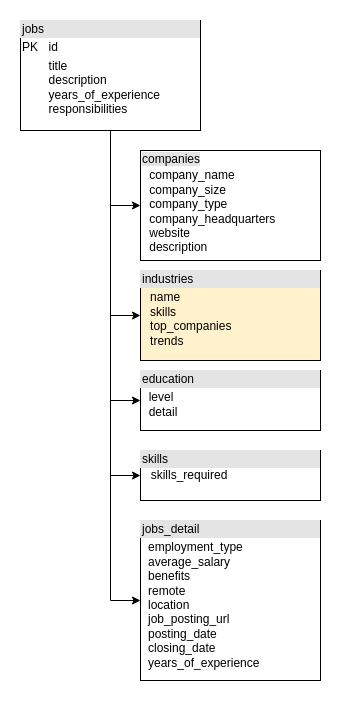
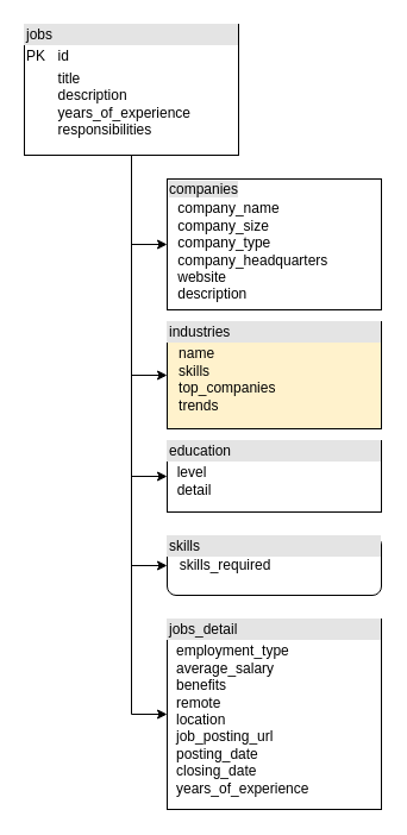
- <mxCell id="12" value="&lt;div style=&quot;box-sizing: border-box; width: 100%; background: rgb(228, 228, 228); padding: 2px;&quot;&gt;skills&lt;table align=&quot;left&quot; style=&quot;background-color: transparent; color: light-dark(rgb(0, 0, 0), rgb(255, 255, 255)); font-size: 1em; width: 100%;&quot; cellpadding=&quot;2&quot; cellspacing=&quot;0&quot;&gt;&lt;tbody&gt;&lt;tr&gt;&lt;td&gt;&amp;nbsp; skills_required&lt;/td&gt;&lt;td&gt;&lt;br&gt;&lt;/td&gt;&lt;/tr&gt;&lt;tr&gt;&lt;td&gt;&lt;/td&gt;&lt;td&gt;&lt;br&gt;&lt;/td&gt;&lt;/tr&gt;&lt;/tbody&gt;&lt;/table&gt;&lt;/div&gt;" style="verticalAlign=top;align=left;overflow=fill;html=1;whiteSpace=wrap;" parent="1" vertex="1"><mxGeometry x="140" y="450" width="180" height="50" as="geometry" /></mxCell>
+ <mxCell id="12" value="&lt;div style=&quot;box-sizing: border-box; width: 100%; background: rgb(228, 228, 228); padding: 2px;&quot;&gt;skills&lt;table align=&quot;left&quot; style=&quot;background-color: transparent; color: light-dark(rgb(0, 0, 0), rgb(255, 255, 255)); font-size: 1em; width: 100%;&quot; cellpadding=&quot;2&quot; cellspacing=&quot;0&quot;&gt;&lt;tbody&gt;&lt;tr&gt;&lt;td&gt;&amp;nbsp; skills_required&lt;/td&gt;&lt;td&gt;&lt;br&gt;&lt;/td&gt;&lt;/tr&gt;&lt;tr&gt;&lt;td&gt;&lt;/td&gt;&lt;td&gt;&lt;br&gt;&lt;/td&gt;&lt;/tr&gt;&lt;/tbody&gt;&lt;/table&gt;&lt;/div&gt;" style="verticalAlign=top;align=left;overflow=fill;html=1;whiteSpace=wrap;rounded=1;" parent="1" vertex="1"><mxGeometry x="140" y="450" width="180" height="50" as="geometry" /></mxCell>
